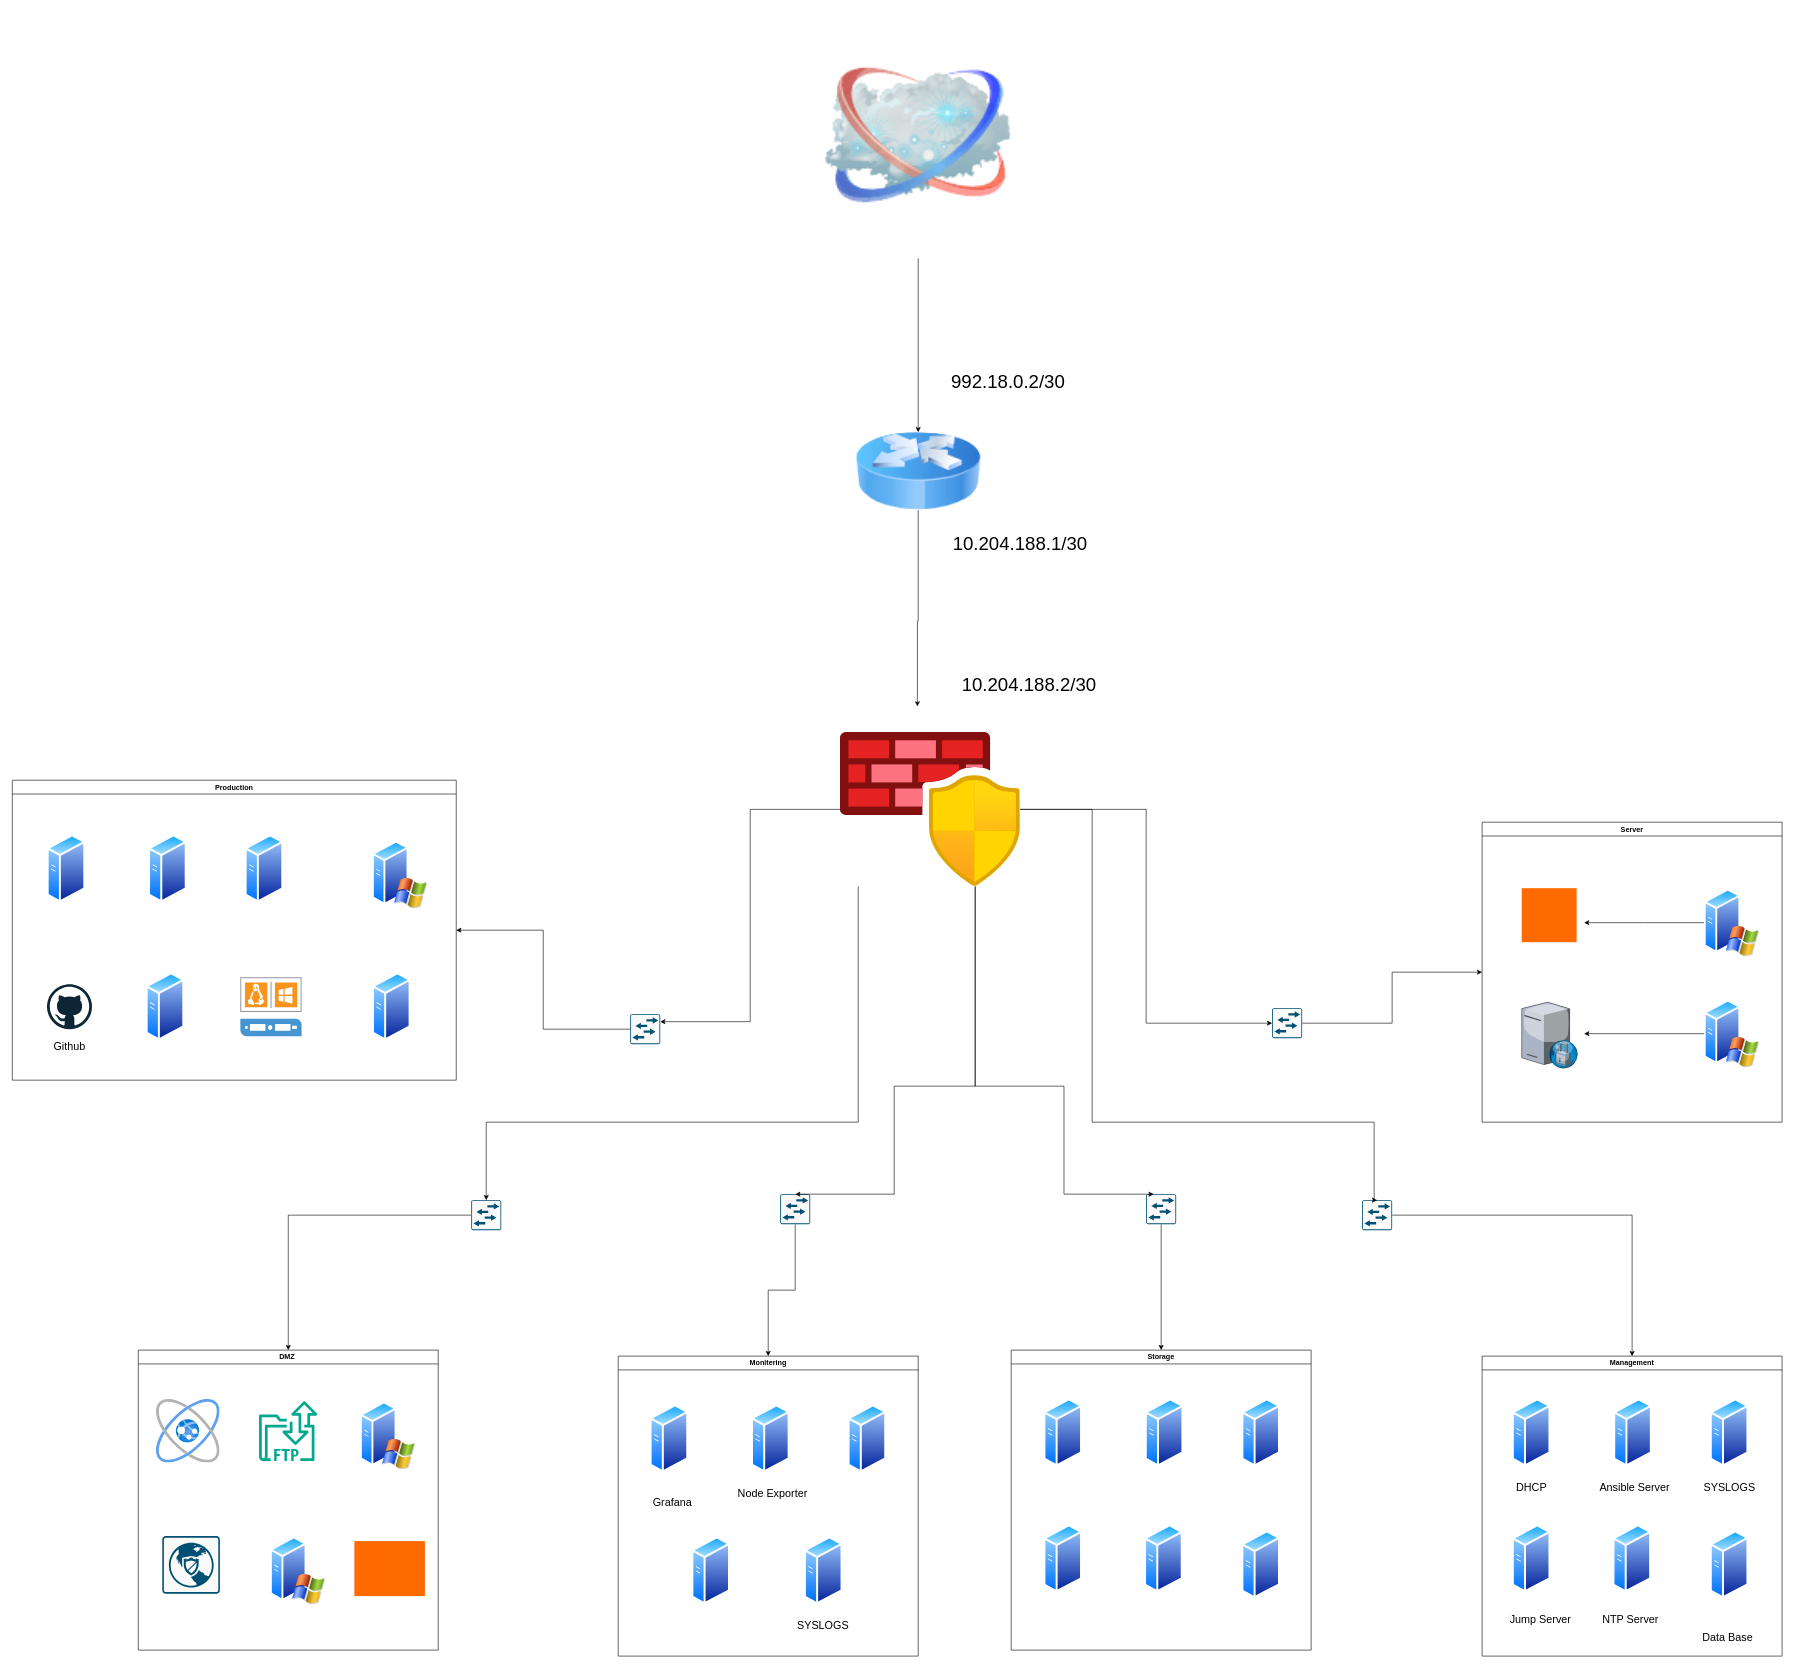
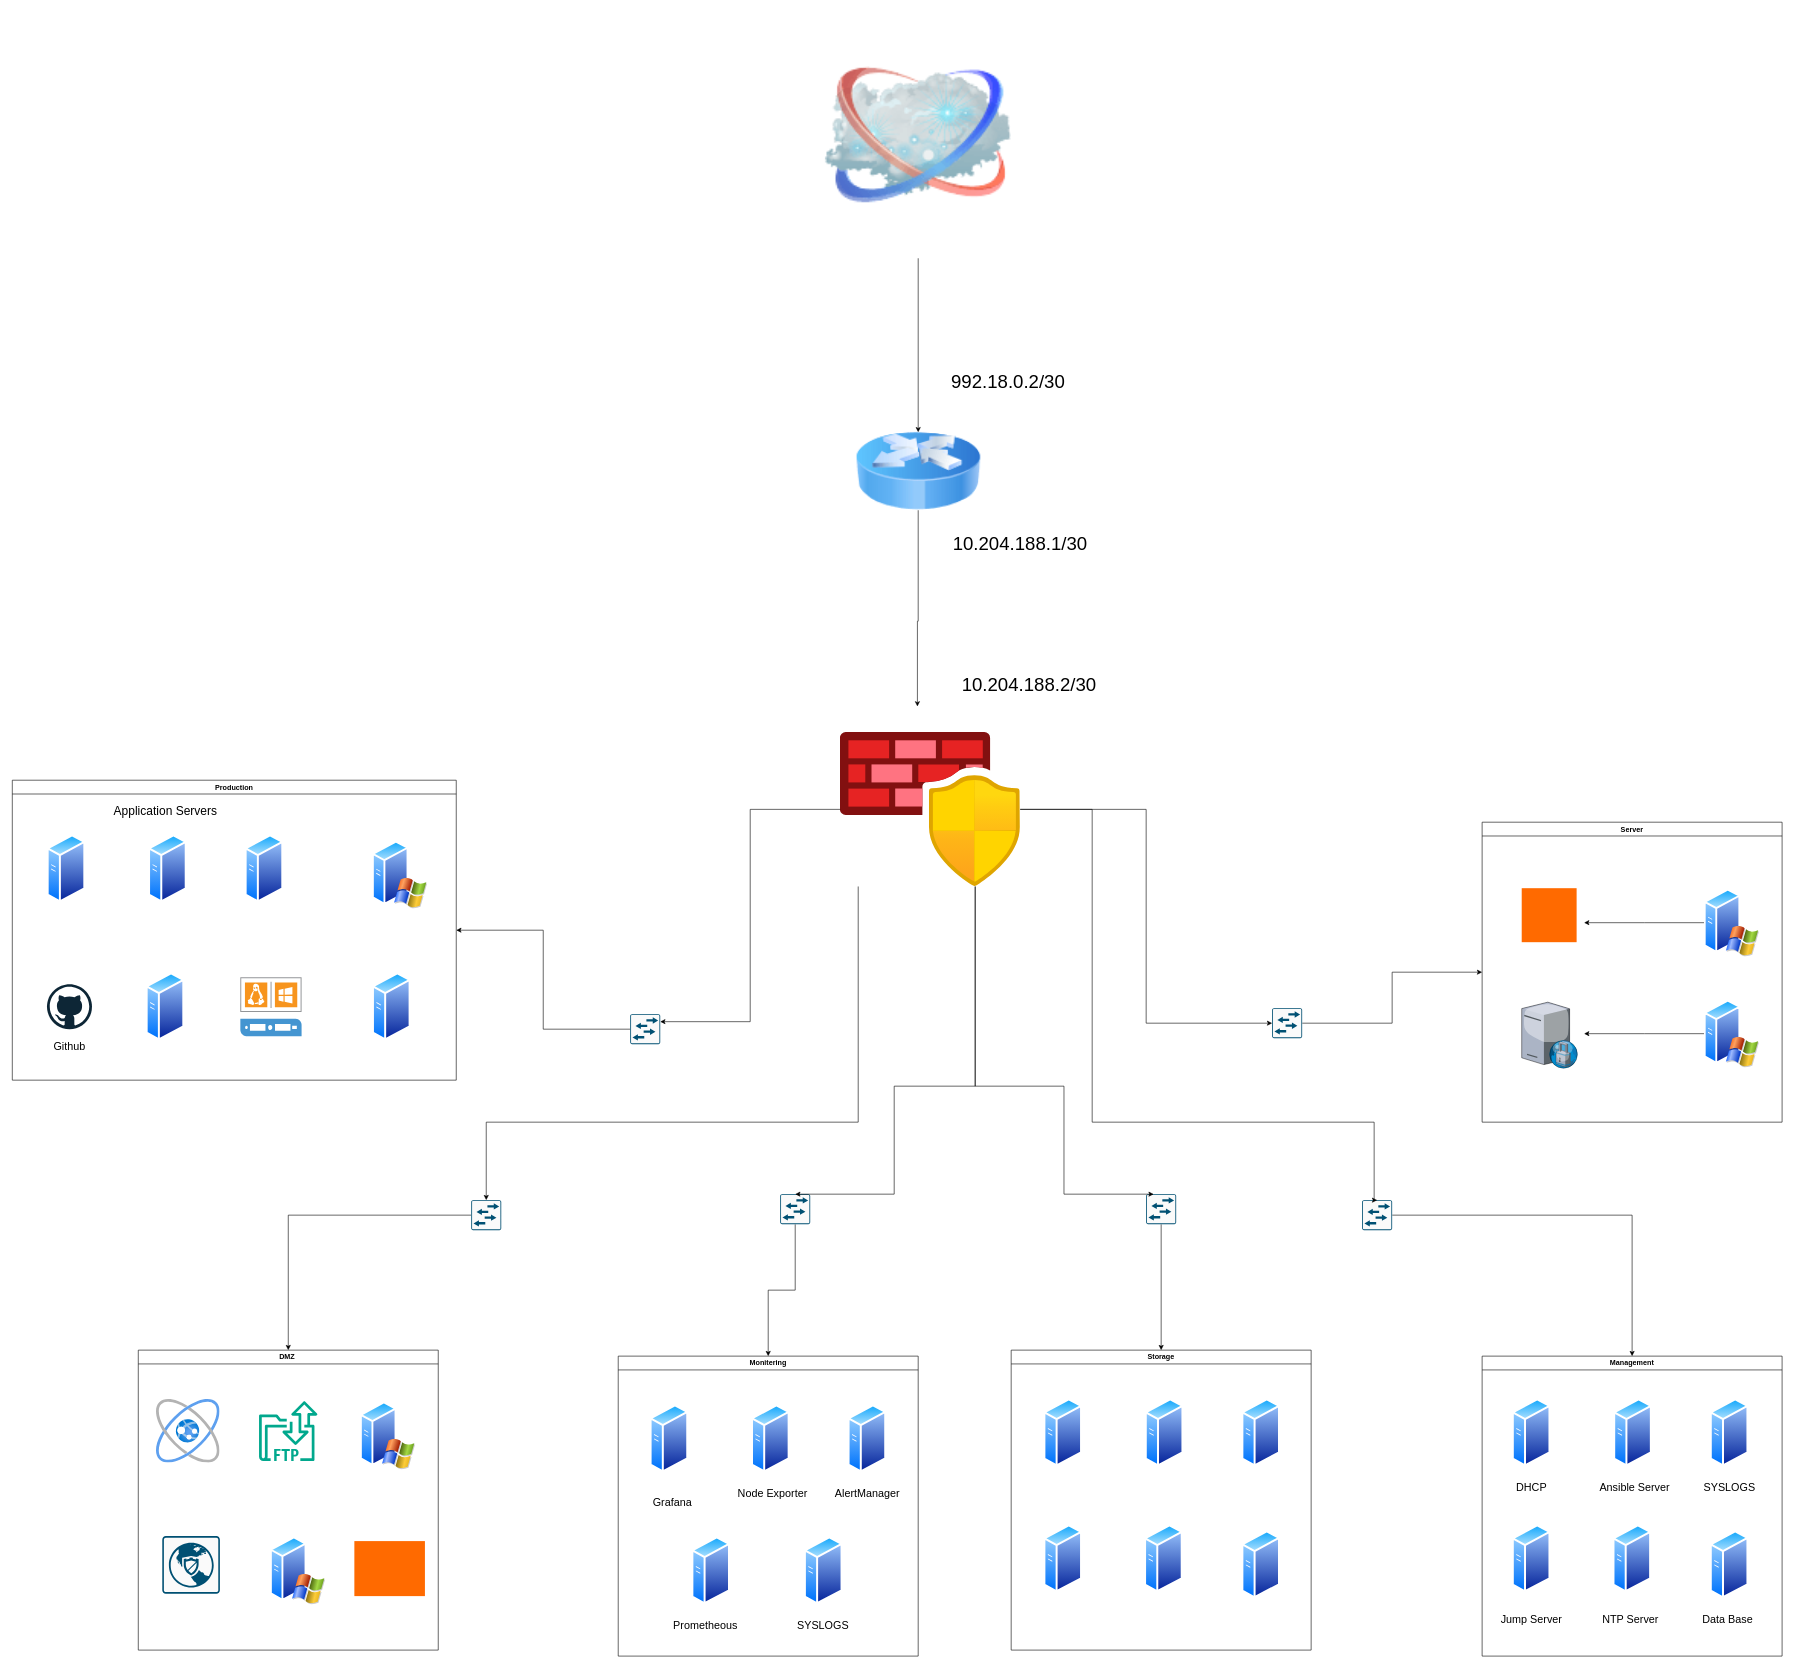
+ <mxCell id="55" value="Application Servers" style="text;html=1;align=center;verticalAlign=middle;resizable=0;points=[];autosize=1;strokeColor=none;fillColor=none;fontSize=20;" vertex="1" parent="48"><mxGeometry x="154.99" y="30" width="200" height="40" as="geometry" /></mxCell>
+ <mxCell id="20" value="AlertManager" style="text;html=1;align=center;verticalAlign=middle;resizable=0;points=[];autosize=1;strokeColor=none;fillColor=none;fontSize=18;" vertex="1" parent="10"><mxGeometry x="350.0" y="210" width="130" height="40" as="geometry" /></mxCell>
- <mxCell id="30" value="Jump Server" style="text;html=1;align=center;verticalAlign=middle;resizable=0;points=[];autosize=1;strokeColor=none;fillColor=none;fontSize=18;" vertex="1" parent="21"><mxGeometry x="32.19" y="420" width="130" height="40" as="geometry" /></mxCell>
+ <mxCell id="30" value="Jump Server" style="text;html=1;align=center;verticalAlign=middle;resizable=0;points=[];autosize=1;strokeColor=none;fillColor=none;fontSize=18;" vertex="1" parent="21"><mxGeometry x="17.19" y="420" width="130" height="40" as="geometry" /></mxCell>
+ <mxCell id="18" value="Prometheous" style="text;html=1;align=center;verticalAlign=middle;resizable=0;points=[];autosize=1;strokeColor=none;fillColor=none;fontSize=18;" vertex="1" parent="10"><mxGeometry x="80" y="430" width="130" height="40" as="geometry" /></mxCell>
- <mxCell id="33" value="Data Base" style="text;html=1;align=center;verticalAlign=middle;resizable=0;points=[];autosize=1;strokeColor=none;fillColor=none;fontSize=18;" vertex="1" parent="21"><mxGeometry x="354.37" y="450" width="110" height="40" as="geometry" /></mxCell>
+ <mxCell id="33" value="Data Base" style="text;html=1;align=center;verticalAlign=middle;resizable=0;points=[];autosize=1;strokeColor=none;fillColor=none;fontSize=18;" vertex="1" parent="21"><mxGeometry x="354.37" y="420" width="110" height="40" as="geometry" /></mxCell>
